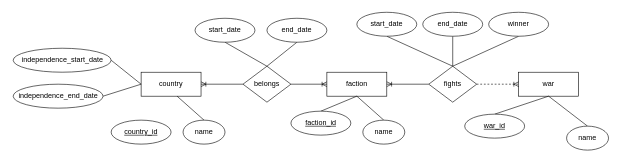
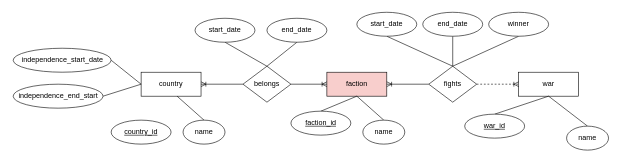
- <mxCell id="2" value="faction" style="whiteSpace=wrap;html=1;align=center;" vertex="1" parent="1"><mxGeometry x="544" y="120" width="100" height="40" as="geometry" /></mxCell>
+ <mxCell id="2" value="faction" style="whiteSpace=wrap;html=1;align=center;fillColor=#f8cecc;" vertex="1" parent="1"><mxGeometry x="544" y="120" width="100" height="40" as="geometry" /></mxCell>
- <mxCell id="35" value="independence_end_date" style="ellipse;whiteSpace=wrap;html=1;align=center;" vertex="1" parent="1"><mxGeometry x="20.5" y="140" width="150" height="40" as="geometry" /></mxCell>
+ <mxCell id="35" value="independence_end_start" style="ellipse;whiteSpace=wrap;html=1;align=center;" vertex="1" parent="1"><mxGeometry x="20.5" y="140" width="150" height="40" as="geometry" /></mxCell>
